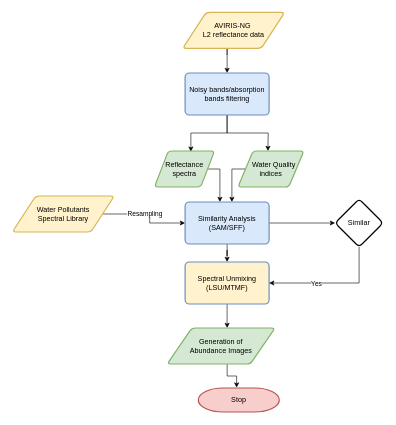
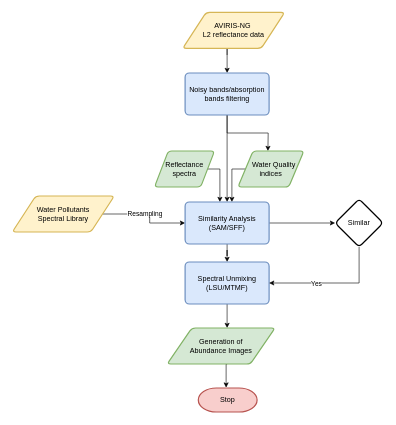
- <mxCell id="4" value="" style="edgeStyle=orthogonalEdgeStyle;rounded=0;orthogonalLoop=1;jettySize=auto;html=1;entryX=0.606;entryY=0.02;entryDx=0;entryDy=0;entryPerimeter=0;" parent="1" source="6" target="13" edge="1"><mxGeometry relative="1" as="geometry"><mxPoint x="378" y="261" as="targetPoint" /></mxGeometry></mxCell>
+ <mxCell id="4" value="" style="edgeStyle=orthogonalEdgeStyle;rounded=0;orthogonalLoop=1;jettySize=auto;html=1;" parent="1" source="6" target="16" edge="1"><mxGeometry relative="1" as="geometry"><mxPoint x="378" y="261" as="targetPoint" /></mxGeometry></mxCell>
- <mxCell id="18" value="Spectral Unmixing (LSU/MTMF)" style="rounded=1;whiteSpace=wrap;html=1;absoluteArcSize=1;arcSize=14;strokeWidth=2;fillColor=#fff2cc;strokeColor=#6c8ebf;" parent="1" vertex="1"><mxGeometry x="308" y="436" width="140" height="70" as="geometry" /></mxCell>
+ <mxCell id="18" value="Spectral Unmixing (LSU/MTMF)" style="rounded=1;whiteSpace=wrap;html=1;absoluteArcSize=1;arcSize=14;strokeWidth=2;fillColor=#dae8fc;strokeColor=#6c8ebf;" parent="1" vertex="1"><mxGeometry x="308" y="436" width="140" height="70" as="geometry" /></mxCell>
- <mxCell id="21" value="Stop" style="strokeWidth=2;html=1;shape=mxgraph.flowchart.terminator;whiteSpace=wrap;fillColor=#f8cecc;strokeColor=#b85450;" parent="1" vertex="1"><mxGeometry x="330" y="646" width="135" height="40" as="geometry" /></mxCell>
+ <mxCell id="21" value="Stop" style="strokeWidth=2;html=1;shape=mxgraph.flowchart.terminator;whiteSpace=wrap;fillColor=#f8cecc;strokeColor=#b85450;" parent="1" vertex="1"><mxGeometry x="330" y="646" width="98" height="40" as="geometry" /></mxCell>
